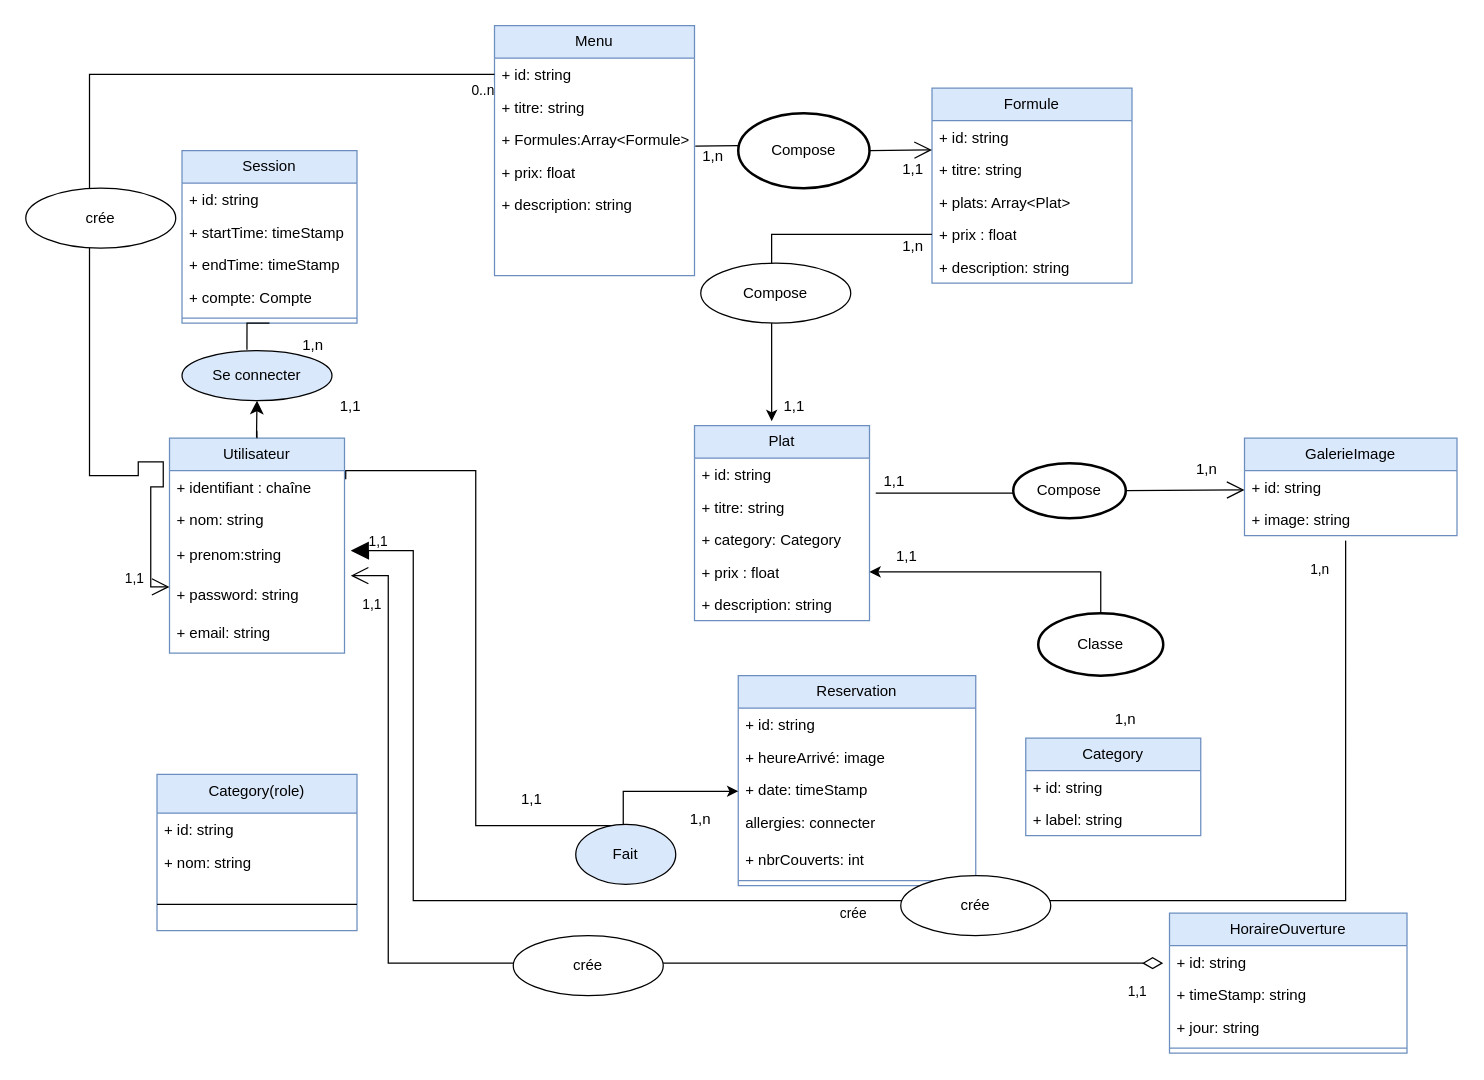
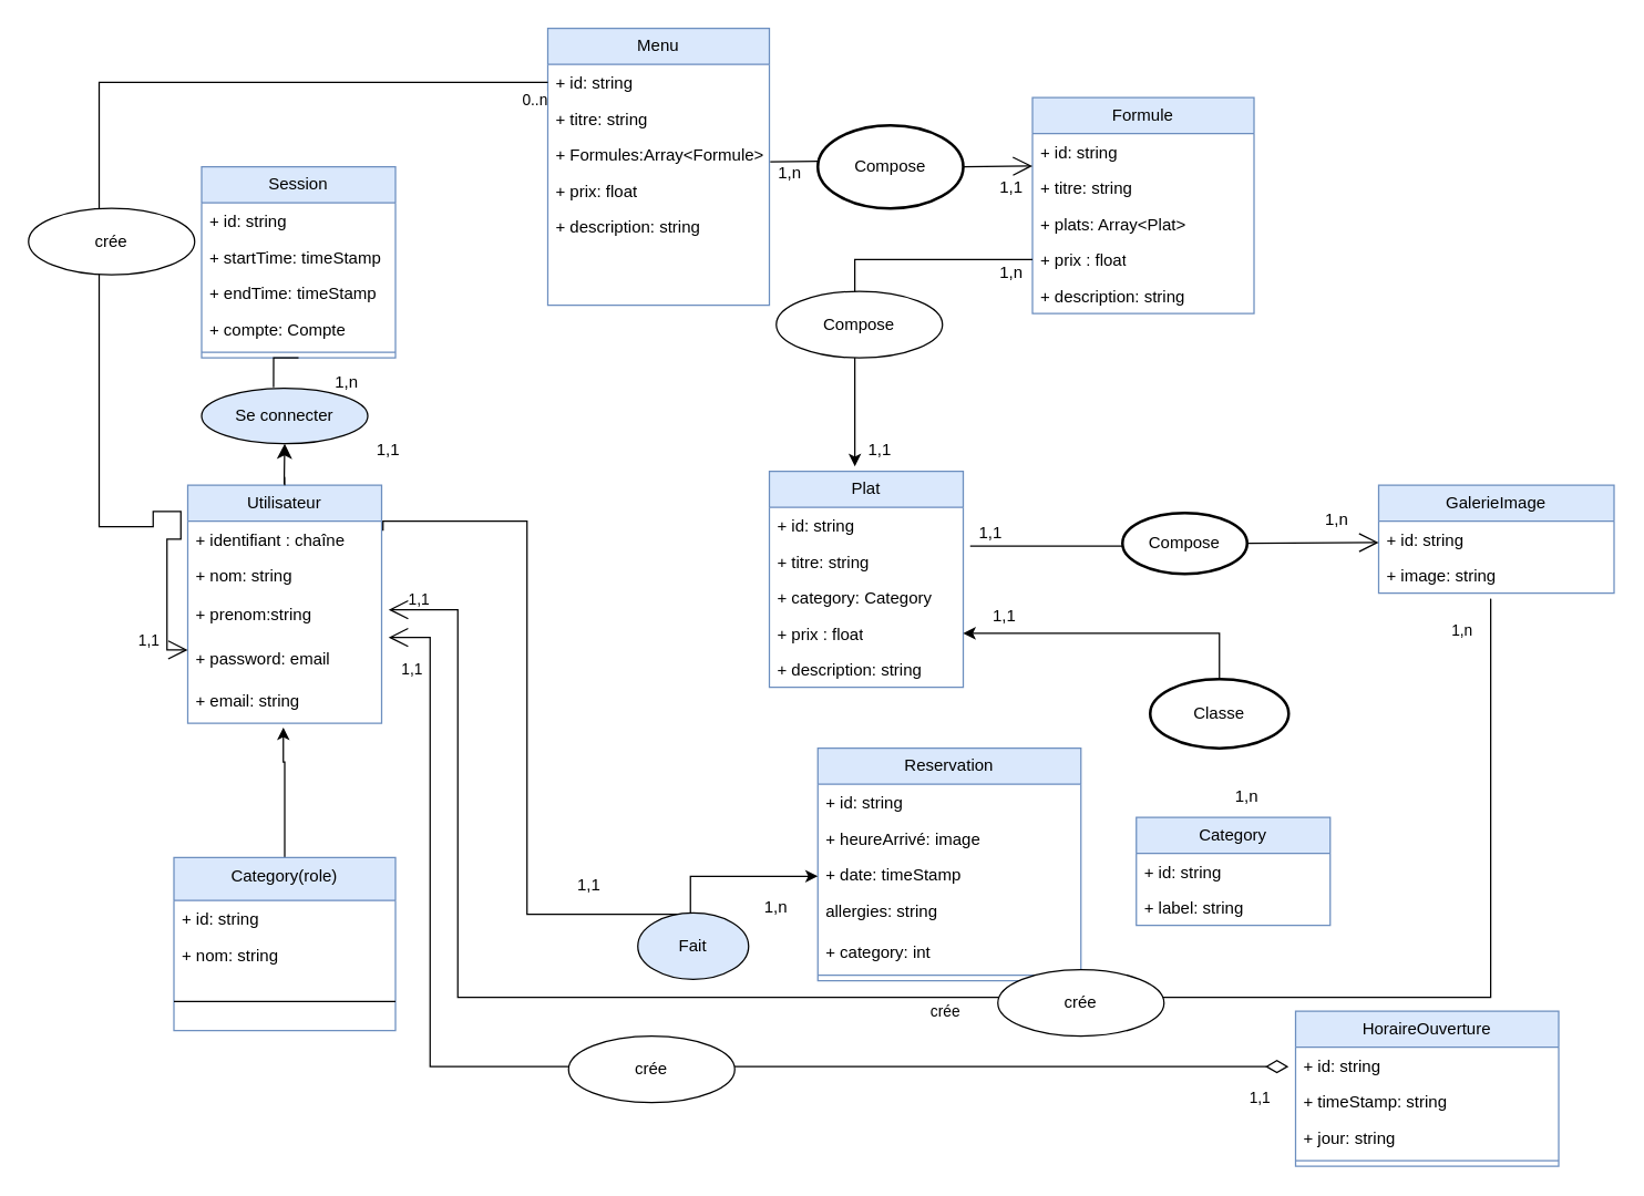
- <mxCell id="54" value="crée" style="endArrow=block;html=1;endSize=12;startArrow=none;startSize=14;startFill=0;edgeStyle=orthogonalEdgeStyle;rounded=0;exitX=0.476;exitY=1.154;exitDx=0;exitDy=0;exitPerimeter=0;entryX=1.036;entryY=0.313;entryDx=0;entryDy=0;entryPerimeter=0;" parent="1" source="22" target="11" edge="1"><mxGeometry y="10" relative="1" as="geometry"><mxPoint x="1075" y="460" as="sourcePoint" /><mxPoint x="300" y="440" as="targetPoint" /><Array as="points"><mxPoint x="1076" y="720" /><mxPoint x="330" y="720" /><mxPoint x="330" y="440" /></Array><mxPoint as="offset" /></mxGeometry></mxCell>
+ <mxCell id="54" value="crée" style="endArrow=open;html=1;endSize=12;startArrow=none;startSize=14;startFill=0;edgeStyle=orthogonalEdgeStyle;rounded=0;exitX=0.476;exitY=1.154;exitDx=0;exitDy=0;exitPerimeter=0;entryX=1.036;entryY=0.313;entryDx=0;entryDy=0;entryPerimeter=0;" parent="1" source="22" target="11" edge="1"><mxGeometry y="10" relative="1" as="geometry"><mxPoint x="1075" y="460" as="sourcePoint" /><mxPoint x="300" y="440" as="targetPoint" /><Array as="points"><mxPoint x="1076" y="720" /><mxPoint x="330" y="720" /><mxPoint x="330" y="440" /></Array><mxPoint as="offset" /></mxGeometry></mxCell>
- <mxCell id="12" value="+ password: string" style="text;strokeColor=none;fillColor=none;align=left;verticalAlign=top;spacingLeft=4;spacingRight=4;overflow=hidden;rotatable=0;points=[[0,0.5],[1,0.5]];portConstraint=eastwest;whiteSpace=wrap;html=1;" parent="7" vertex="1"><mxGeometry y="112" width="140" height="30" as="geometry" /></mxCell>
+ <mxCell id="12" value="+ password: email" style="text;strokeColor=none;fillColor=none;align=left;verticalAlign=top;spacingLeft=4;spacingRight=4;overflow=hidden;rotatable=0;points=[[0,0.5],[1,0.5]];portConstraint=eastwest;whiteSpace=wrap;html=1;" parent="7" vertex="1"><mxGeometry y="112" width="140" height="30" as="geometry" /></mxCell>
+ <mxCell id="2" style="edgeStyle=orthogonalEdgeStyle;rounded=0;orthogonalLoop=1;jettySize=auto;html=1;entryX=0.493;entryY=1.1;entryDx=0;entryDy=0;entryPerimeter=0;" parent="1" source="3" target="13" edge="1"><mxGeometry relative="1" as="geometry"><Array as="points"><mxPoint x="205" y="550" /><mxPoint x="204" y="550" /></Array></mxGeometry></mxCell>
- <mxCell id="51" value="allergies: connecter" style="text;strokeColor=none;fillColor=none;align=left;verticalAlign=top;spacingLeft=4;spacingRight=4;overflow=hidden;rotatable=0;points=[[0,0.5],[1,0.5]];portConstraint=eastwest;whiteSpace=wrap;html=1;" parent="47" vertex="1"><mxGeometry y="104" width="190" height="30" as="geometry" /></mxCell>
+ <mxCell id="51" value="allergies: string" style="text;strokeColor=none;fillColor=none;align=left;verticalAlign=top;spacingLeft=4;spacingRight=4;overflow=hidden;rotatable=0;points=[[0,0.5],[1,0.5]];portConstraint=eastwest;whiteSpace=wrap;html=1;" parent="47" vertex="1"><mxGeometry y="104" width="190" height="30" as="geometry" /></mxCell>
- <mxCell id="52" value="+ nbrCouverts: int" style="text;strokeColor=none;fillColor=none;align=left;verticalAlign=top;spacingLeft=4;spacingRight=4;overflow=hidden;rotatable=0;points=[[0,0.5],[1,0.5]];portConstraint=eastwest;whiteSpace=wrap;html=1;" parent="47" vertex="1"><mxGeometry y="134" width="190" height="26" as="geometry" /></mxCell>
+ <mxCell id="52" value="+ category: int" style="text;strokeColor=none;fillColor=none;align=left;verticalAlign=top;spacingLeft=4;spacingRight=4;overflow=hidden;rotatable=0;points=[[0,0.5],[1,0.5]];portConstraint=eastwest;whiteSpace=wrap;html=1;" parent="47" vertex="1"><mxGeometry y="134" width="190" height="26" as="geometry" /></mxCell>
